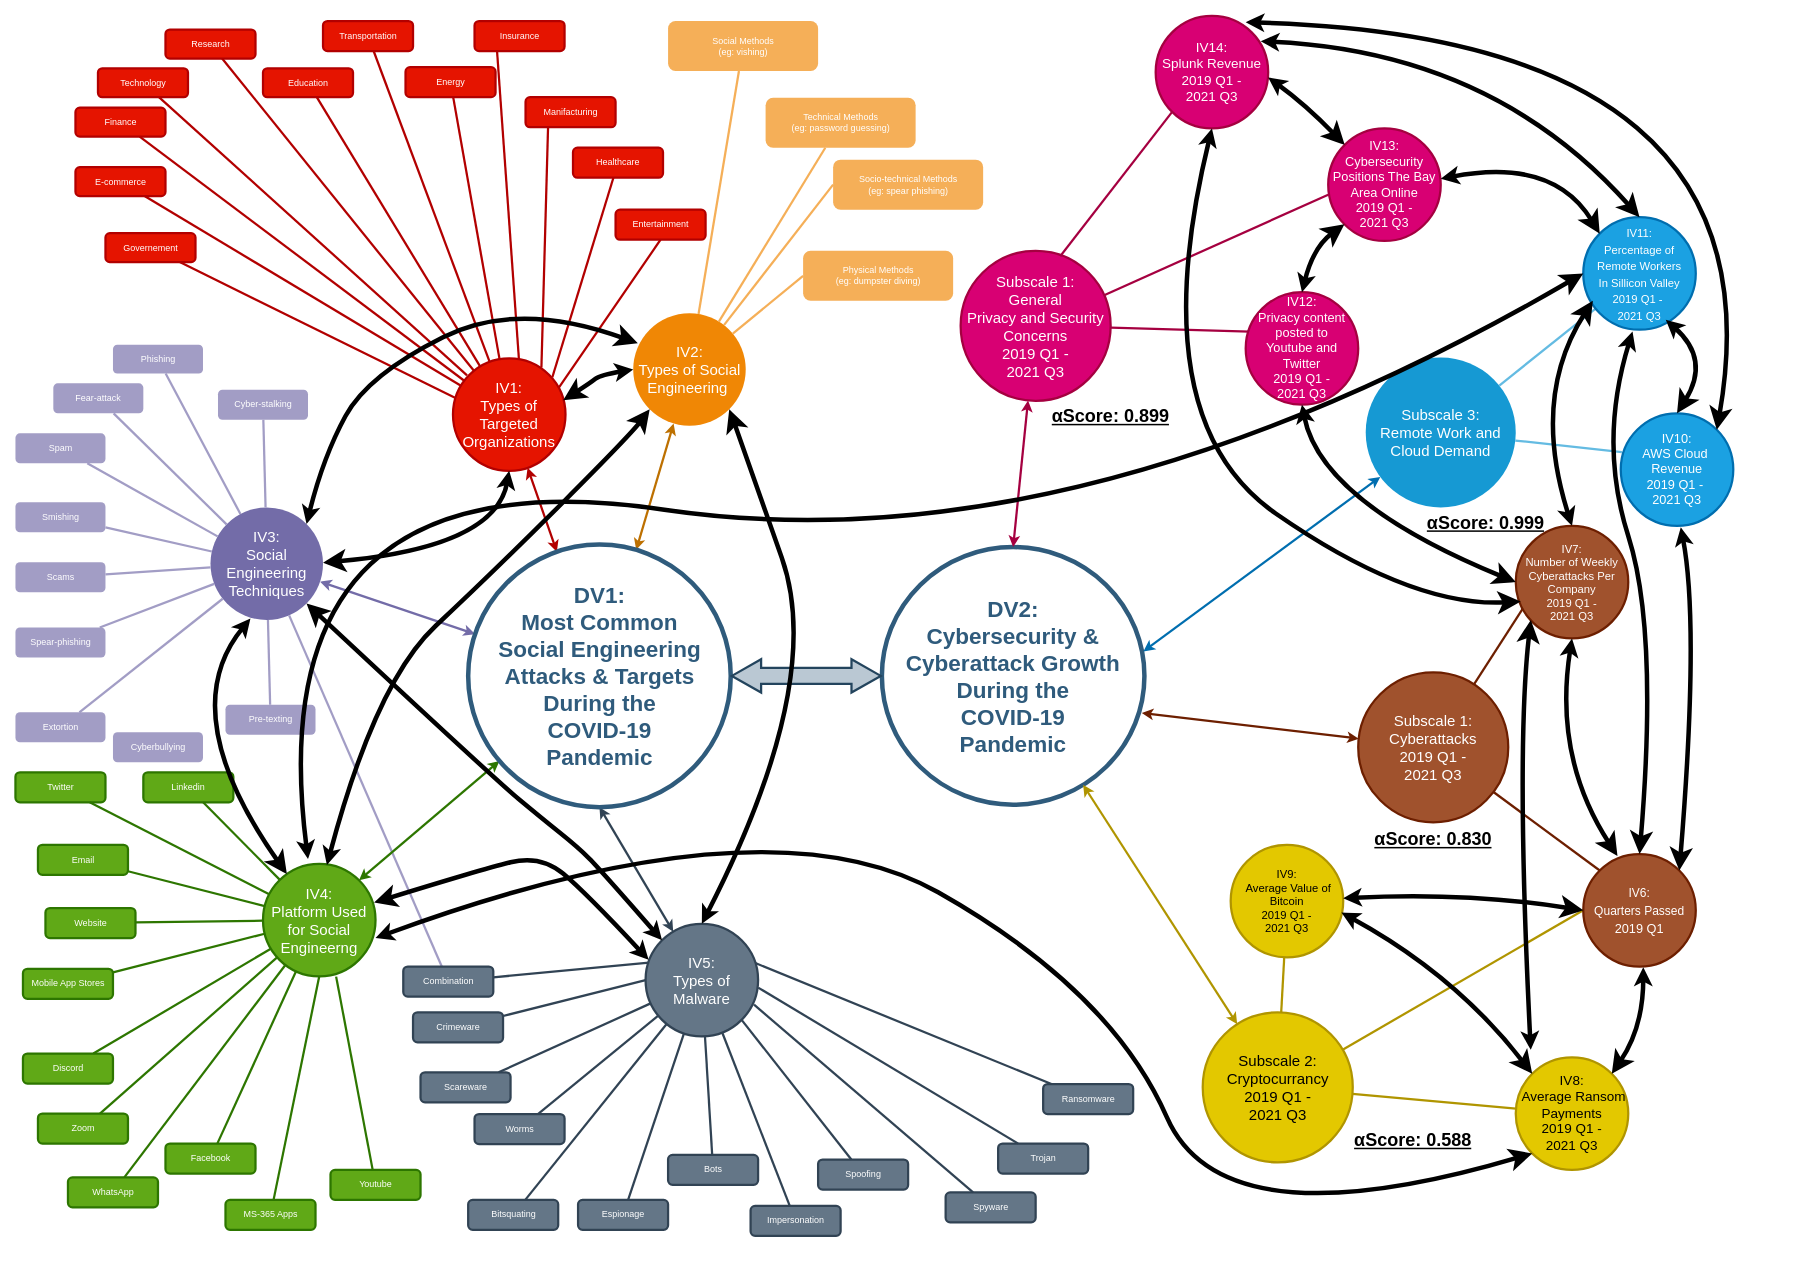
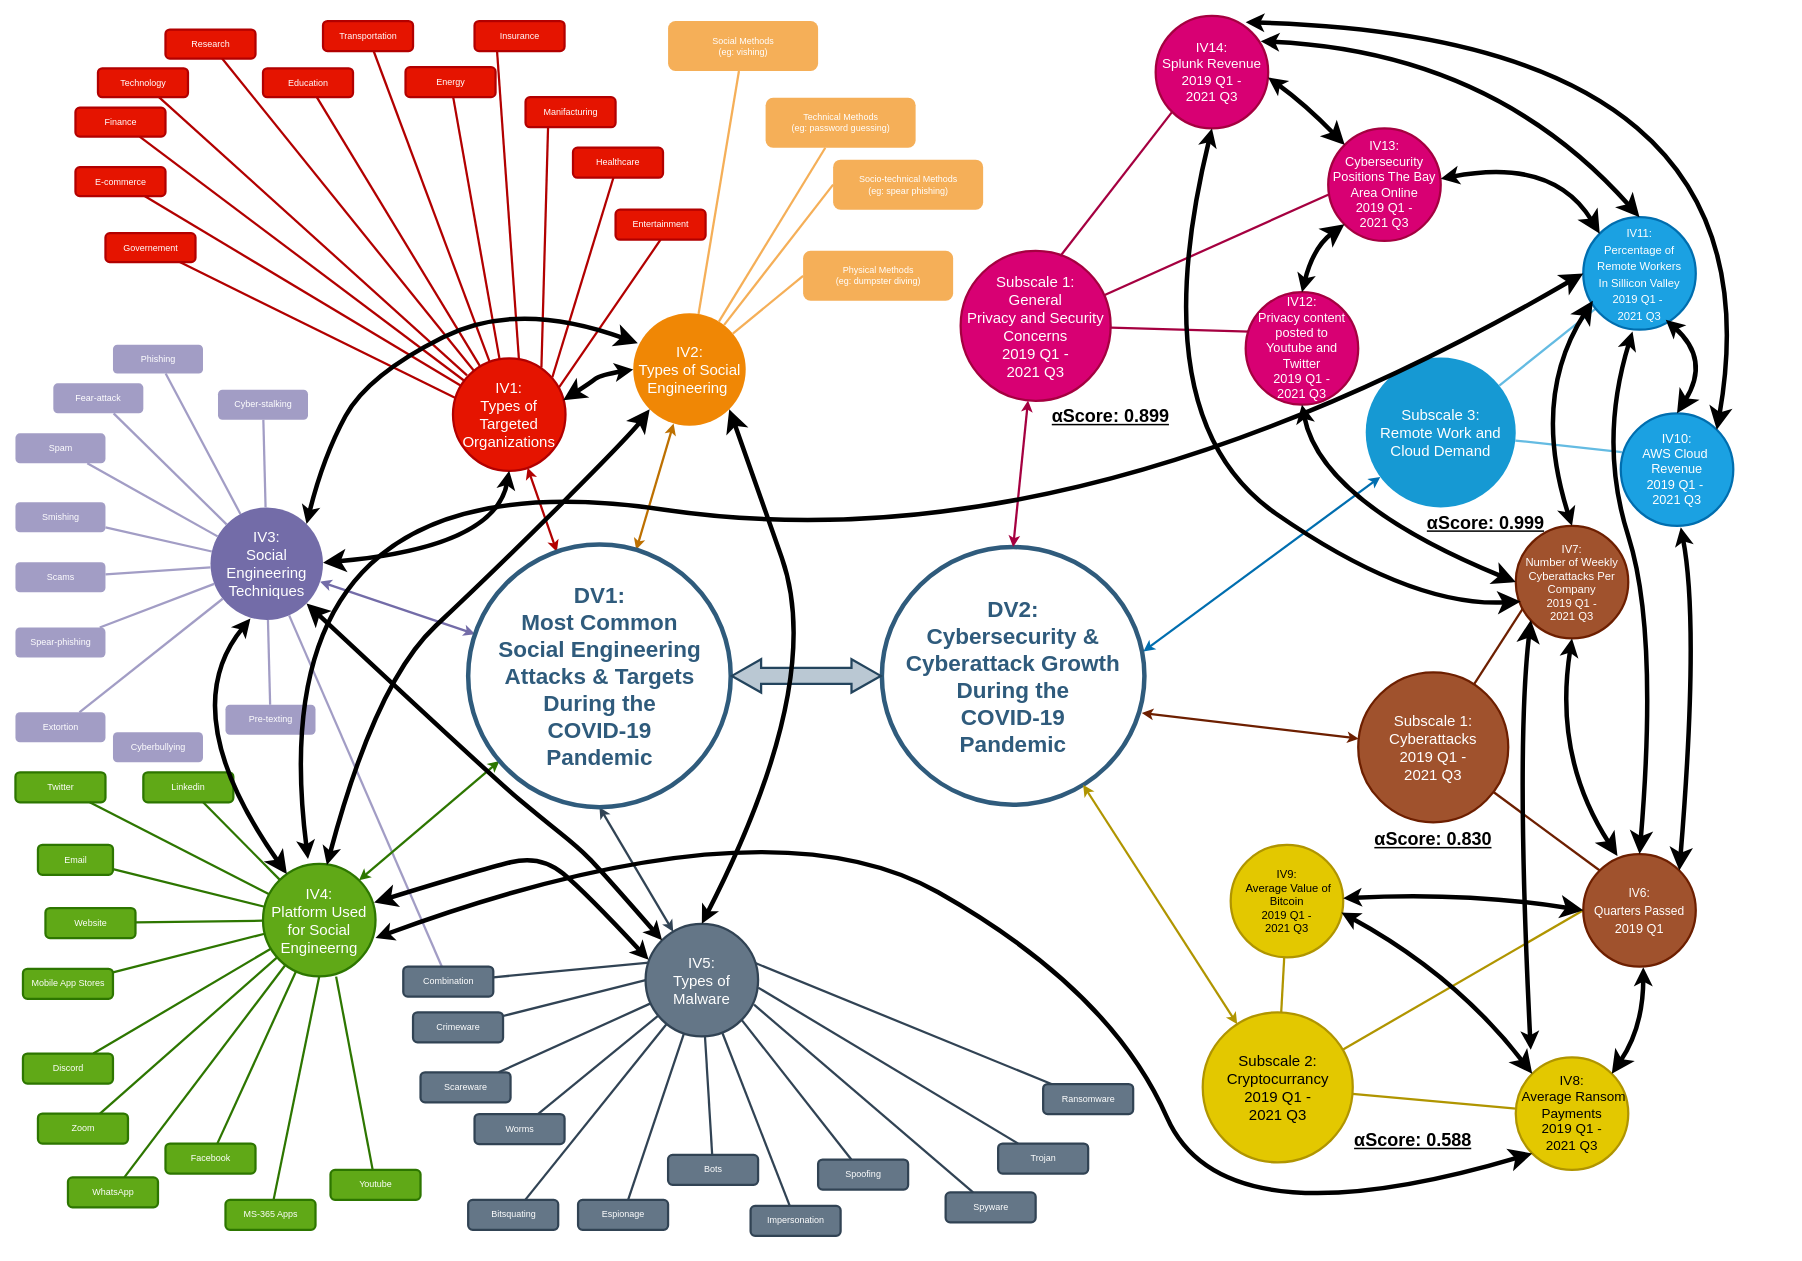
- <mxCell id="24" value="Email" style="rounded=1;fillColor=#60a917;strokeColor=#2D7600;strokeWidth=3;shadow=0;html=1;fontColor=#ffffff;" parent="1" vertex="1"><mxGeometry x="50" y="1125.67" width="120" height="40" as="geometry" /></mxCell>
+ <mxCell id="24" value="Email" style="rounded=1;fillColor=#60a917;strokeColor=#2D7600;strokeWidth=3;shadow=0;html=1;fontColor=#ffffff;" parent="1" vertex="1"><mxGeometry x="50" y="1125.67" width="100" height="40" as="geometry" /></mxCell>
